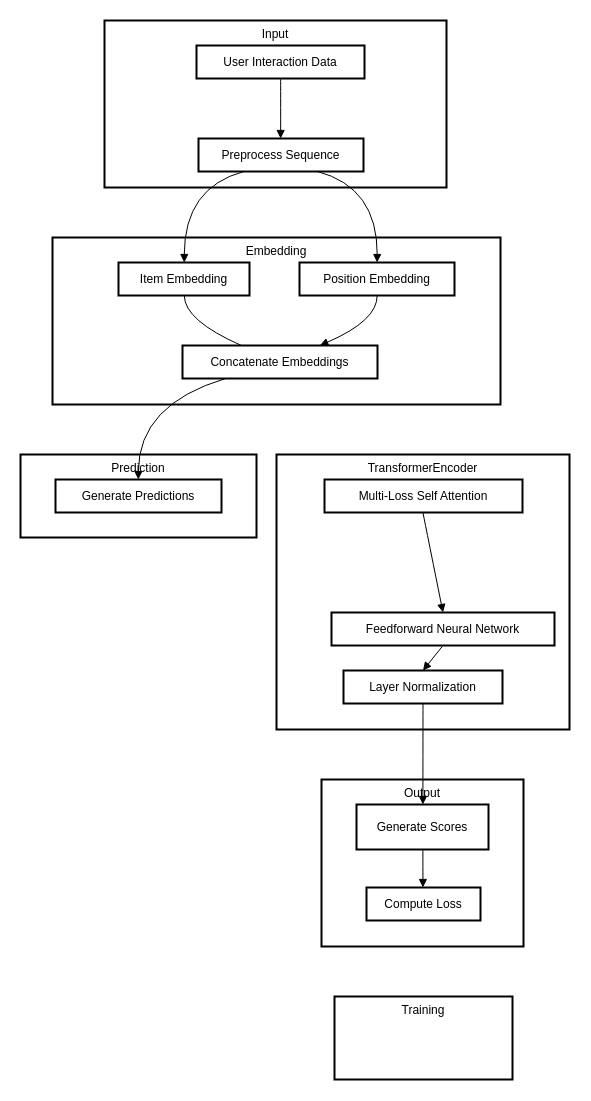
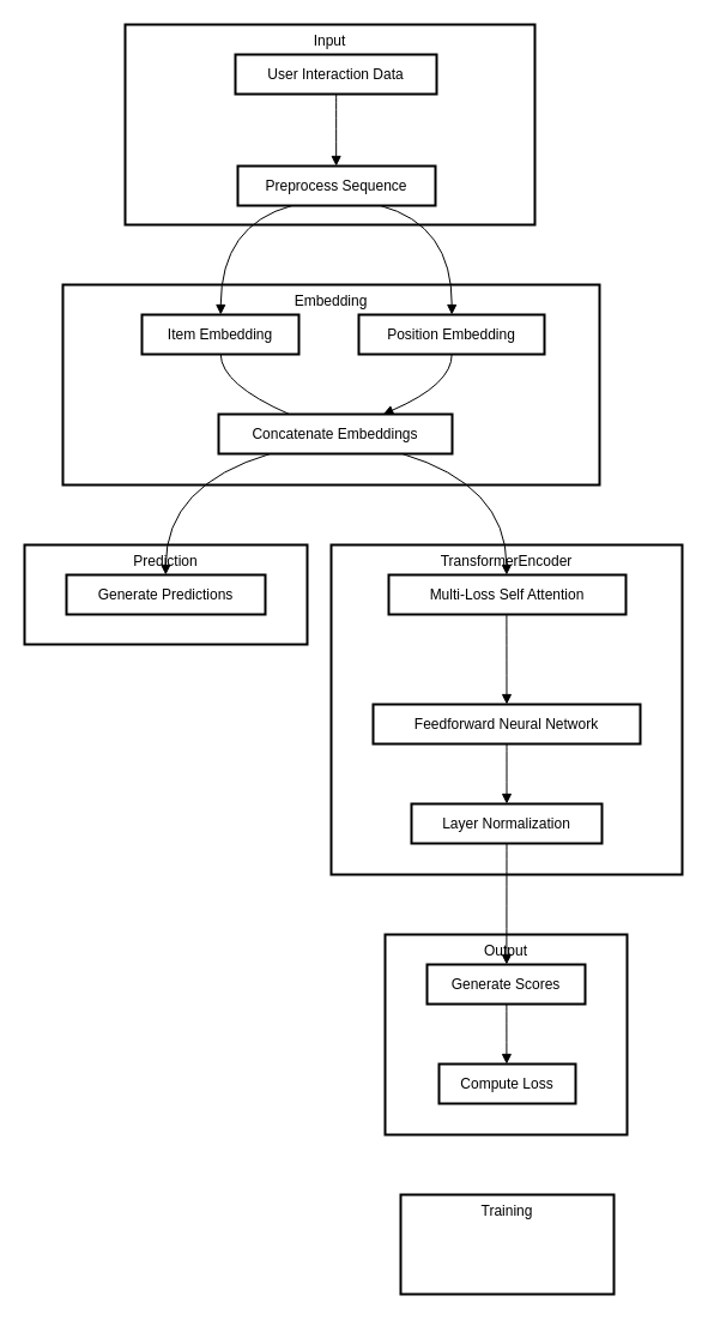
+ <mxCell id="24" value="" style="curved=1;startArrow=none;endArrow=block;exitX=0.796;exitY=1.018;entryX=0.497;entryY=-0.012;rounded=0;" edge="1" parent="1" source="15" target="9"><mxGeometry relative="1" as="geometry"><Array as="points"><mxPoint x="422" y="404" /></Array></mxGeometry></mxCell>
- <mxCell id="10" value="Feedforward Neural Network" style="whiteSpace=wrap;strokeWidth=2;" vertex="1" parent="1"><mxGeometry x="331" y="612" width="223" height="33" as="geometry" /></mxCell>
+ <mxCell id="10" value="Feedforward Neural Network" style="whiteSpace=wrap;strokeWidth=2;" vertex="1" parent="1"><mxGeometry x="311" y="587" width="223" height="33" as="geometry" /></mxCell>
- <mxCell id="6" value="Generate Scores" style="whiteSpace=wrap;strokeWidth=2;" vertex="1" parent="1"><mxGeometry x="356" y="804" width="132" height="45" as="geometry" /></mxCell>
+ <mxCell id="6" value="Generate Scores" style="whiteSpace=wrap;strokeWidth=2;" vertex="1" parent="1"><mxGeometry x="356" y="804" width="132" height="33" as="geometry" /></mxCell>
